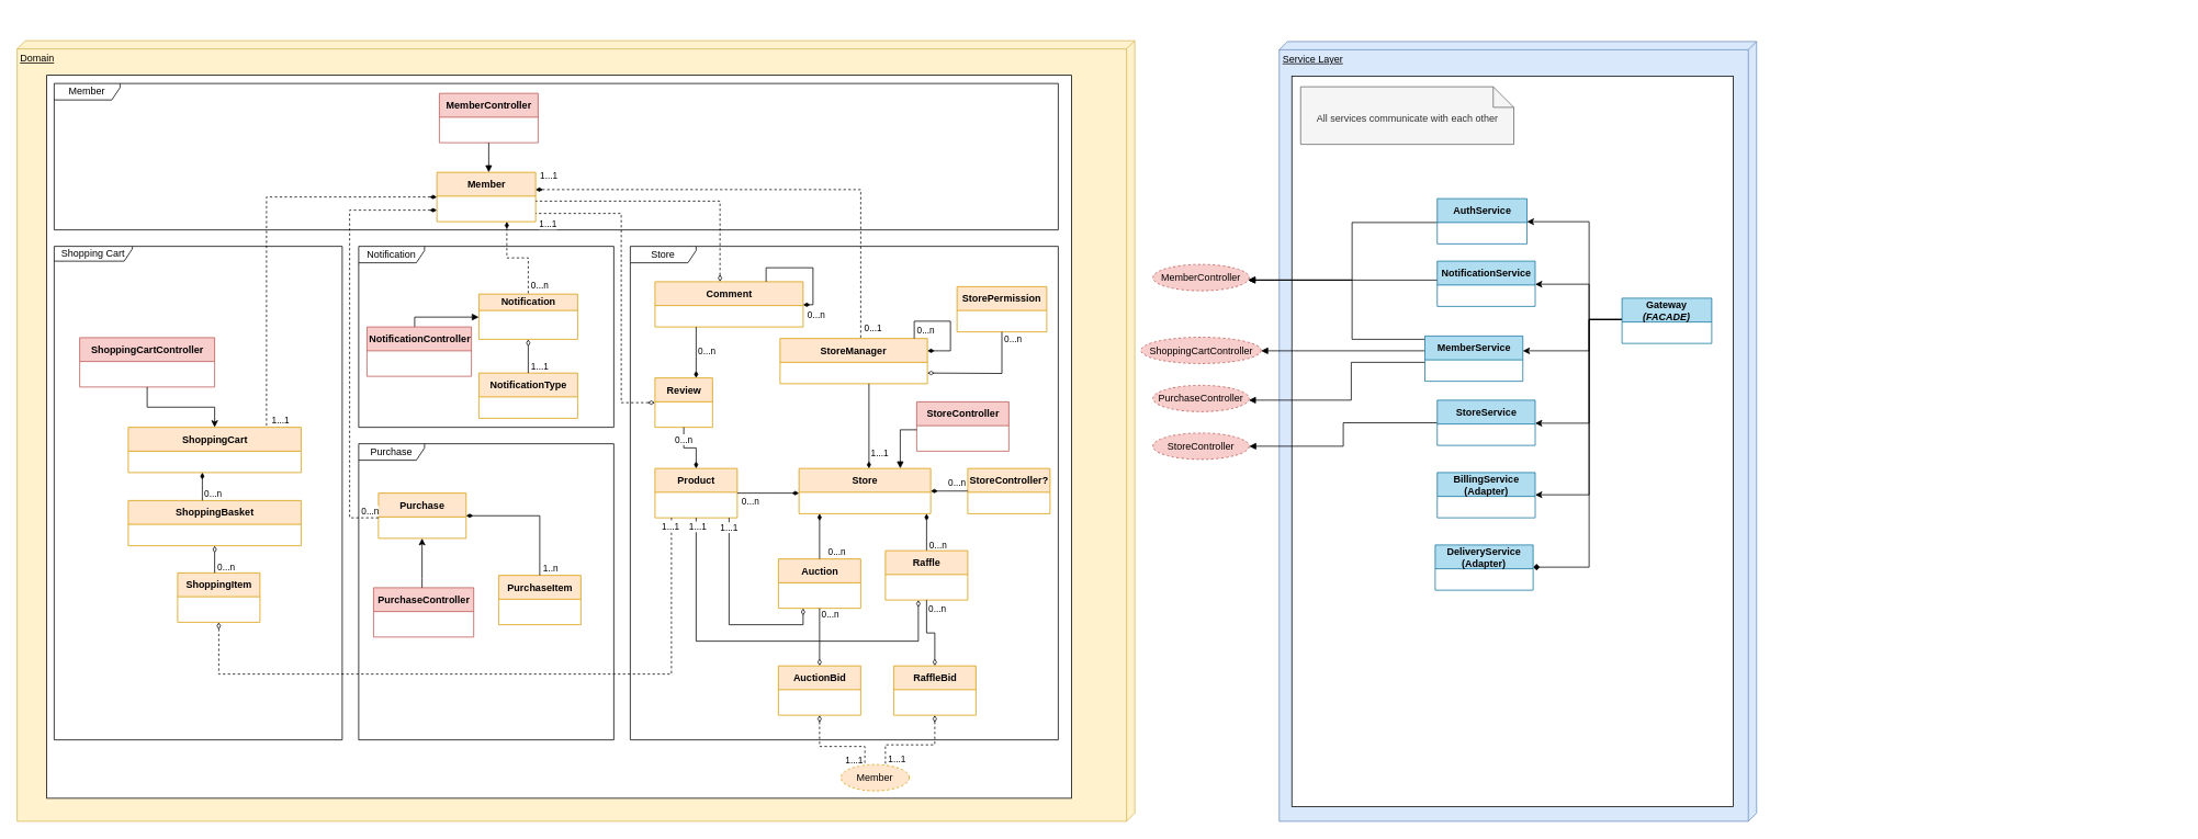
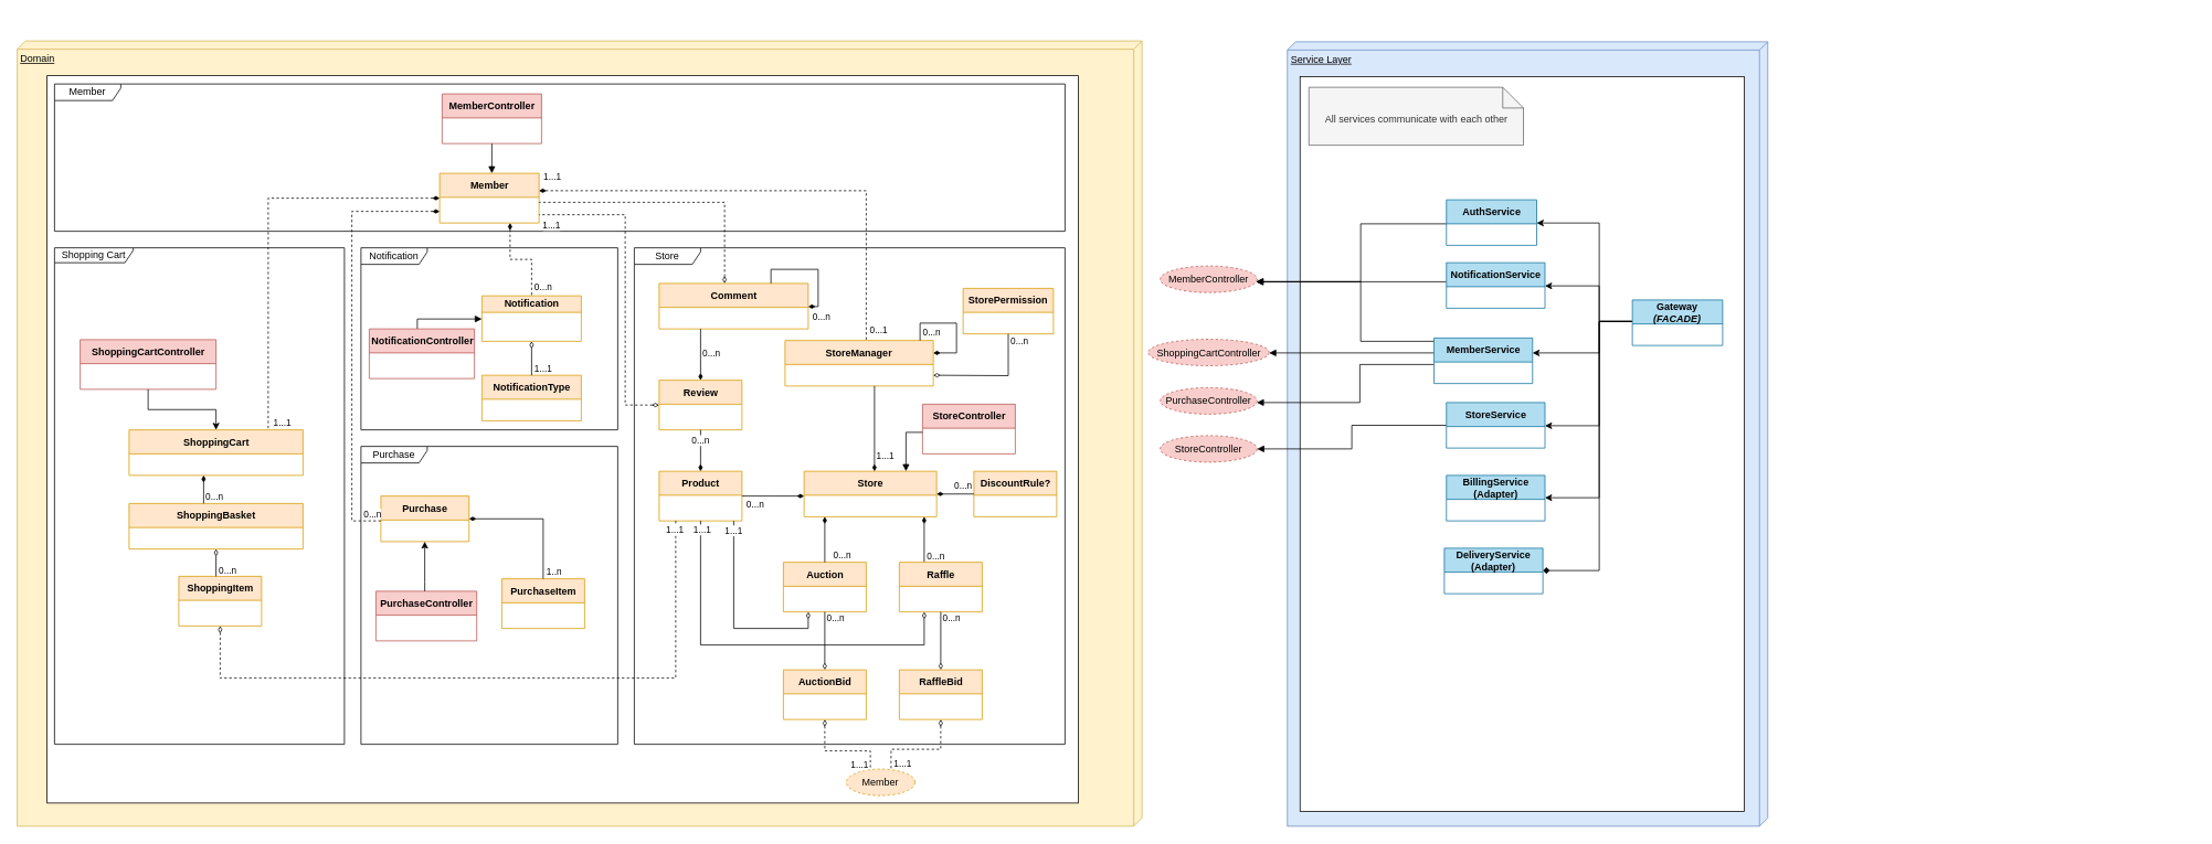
- <mxCell id="62" value="Review" style="swimlane;fontStyle=1;align=center;verticalAlign=middle;childLayout=stackLayout;horizontal=1;startSize=29;horizontalStack=0;resizeParent=1;resizeParentMax=0;resizeLast=0;collapsible=0;marginBottom=0;html=1;fillColor=#ffe6cc;strokeColor=#d79b00;" parent="1" vertex="1"><mxGeometry x="795" y="459" width="70" height="60" as="geometry" /></mxCell>
+ <mxCell id="62" value="Review" style="swimlane;fontStyle=1;align=center;verticalAlign=middle;childLayout=stackLayout;horizontal=1;startSize=29;horizontalStack=0;resizeParent=1;resizeParentMax=0;resizeLast=0;collapsible=0;marginBottom=0;html=1;fillColor=#ffe6cc;strokeColor=#d79b00;" parent="1" vertex="1"><mxGeometry x="795" y="459" width="100" height="60" as="geometry" /></mxCell>
- <mxCell id="39" value="StoreController?" style="swimlane;fontStyle=1;align=center;verticalAlign=middle;childLayout=stackLayout;horizontal=1;startSize=29;horizontalStack=0;resizeParent=1;resizeParentMax=0;resizeLast=0;collapsible=0;marginBottom=0;html=1;fillColor=#ffe6cc;strokeColor=#d79b00;" parent="1" vertex="1"><mxGeometry x="1175" y="569" width="100" height="55" as="geometry" /></mxCell>
+ <mxCell id="39" value="DiscountRule?" style="swimlane;fontStyle=1;align=center;verticalAlign=middle;childLayout=stackLayout;horizontal=1;startSize=29;horizontalStack=0;resizeParent=1;resizeParentMax=0;resizeLast=0;collapsible=0;marginBottom=0;html=1;fillColor=#ffe6cc;strokeColor=#d79b00;" parent="1" vertex="1"><mxGeometry x="1175" y="569" width="100" height="55" as="geometry" /></mxCell>
- <mxCell id="74" value="Raffle" style="swimlane;fontStyle=1;align=center;verticalAlign=middle;childLayout=stackLayout;horizontal=1;startSize=29;horizontalStack=0;resizeParent=1;resizeParentMax=0;resizeLast=0;collapsible=0;marginBottom=0;html=1;fillColor=#ffe6cc;strokeColor=#d79b00;" parent="1" vertex="1"><mxGeometry x="1075" y="669" width="100" height="60" as="geometry" /></mxCell>
+ <mxCell id="74" value="Raffle" style="swimlane;fontStyle=1;align=center;verticalAlign=middle;childLayout=stackLayout;horizontal=1;startSize=29;horizontalStack=0;resizeParent=1;resizeParentMax=0;resizeLast=0;collapsible=0;marginBottom=0;html=1;fillColor=#ffe6cc;strokeColor=#d79b00;" parent="1" vertex="1"><mxGeometry x="1085" y="679" width="100" height="60" as="geometry" /></mxCell>
